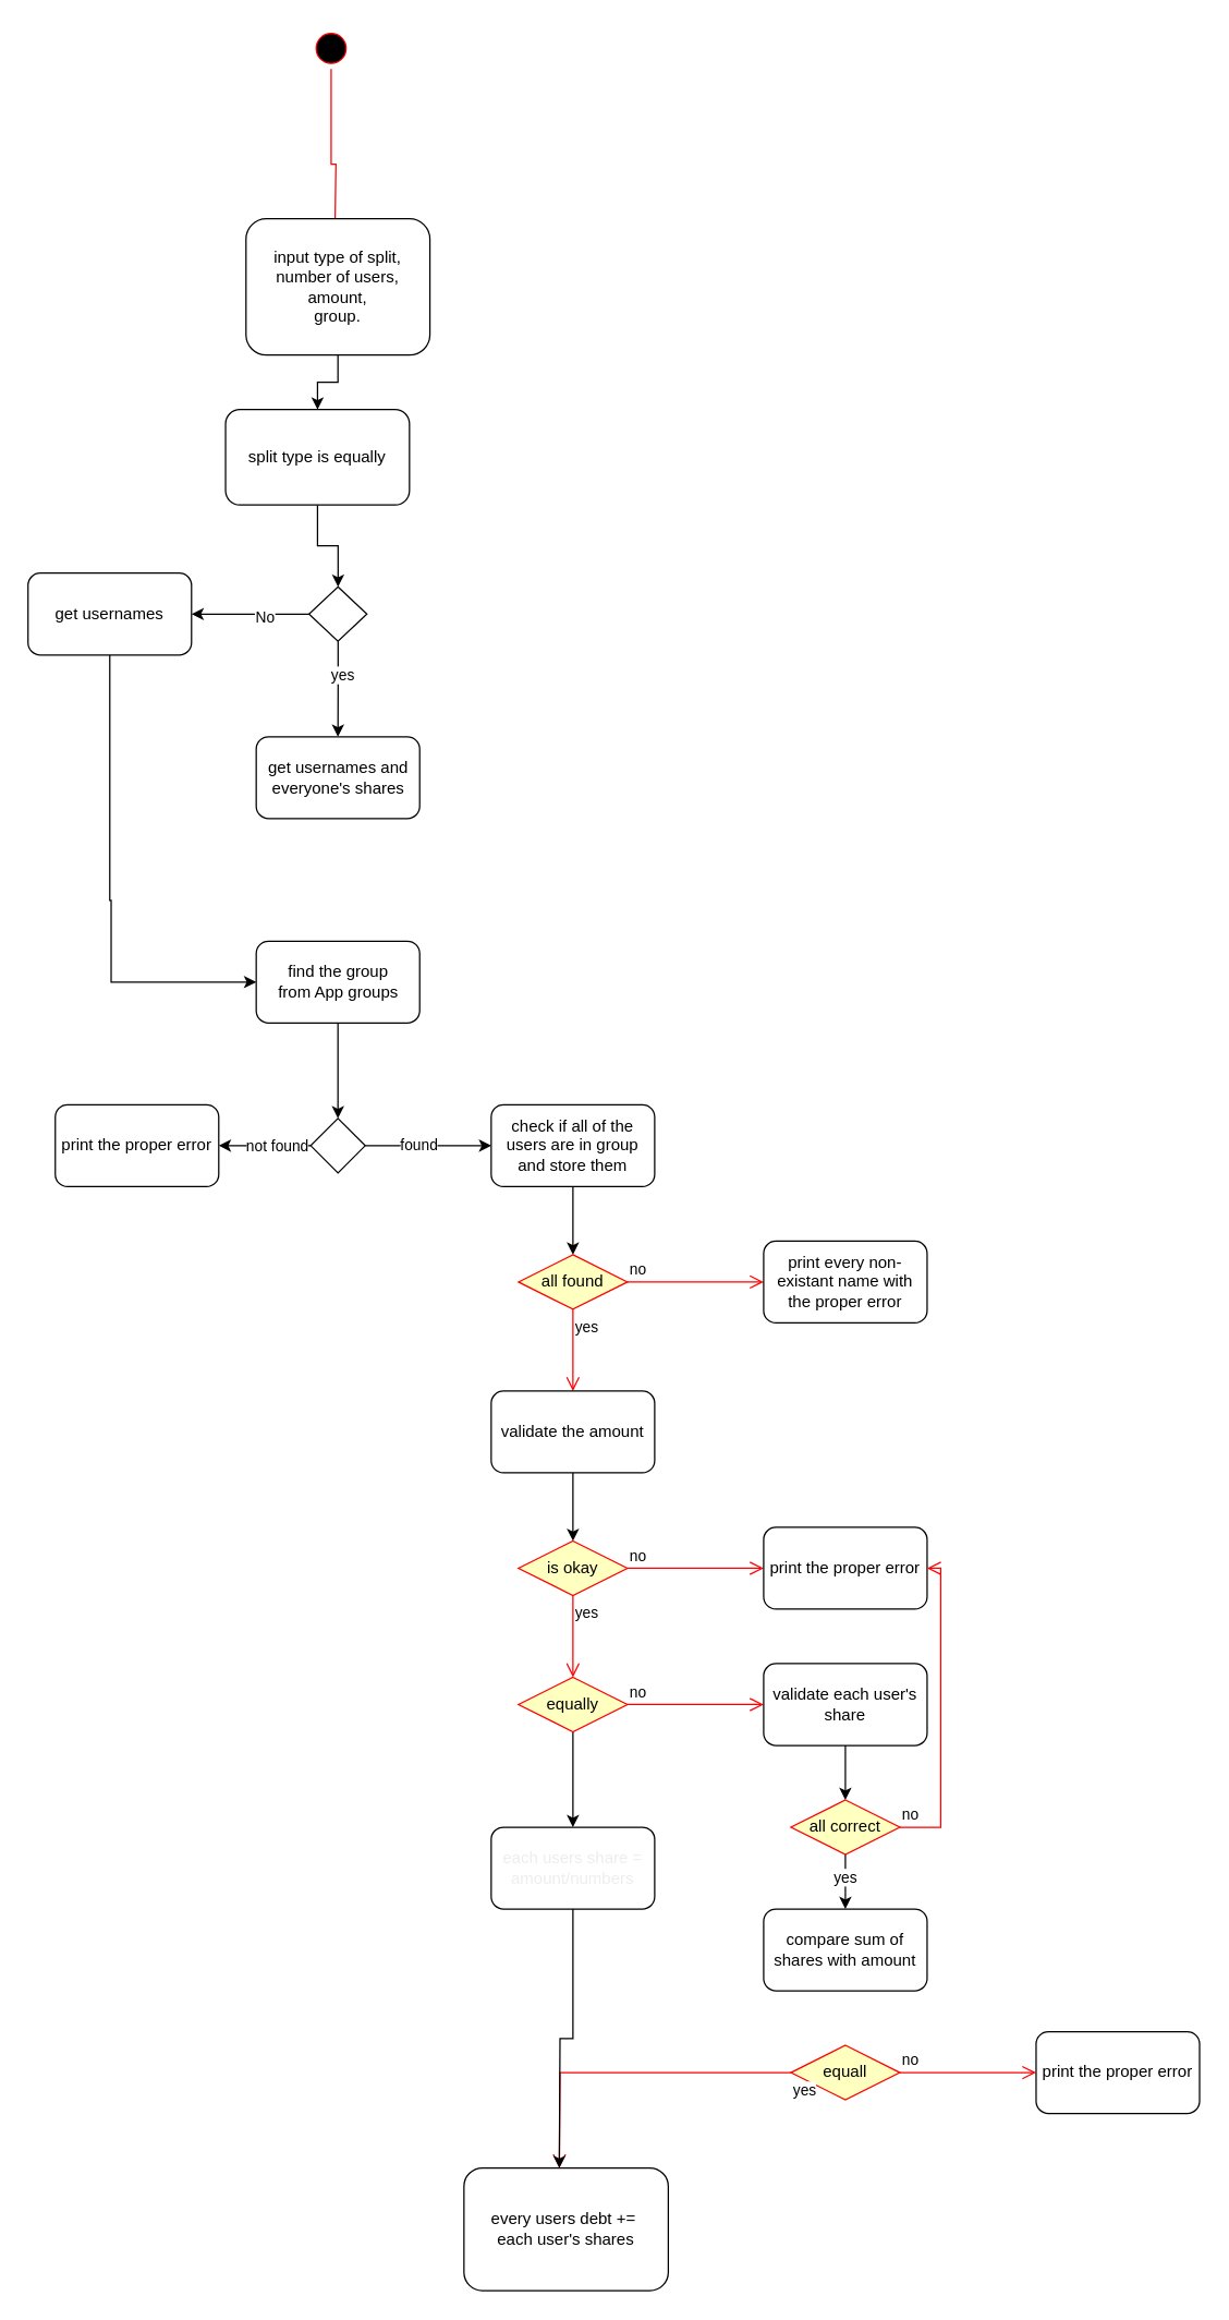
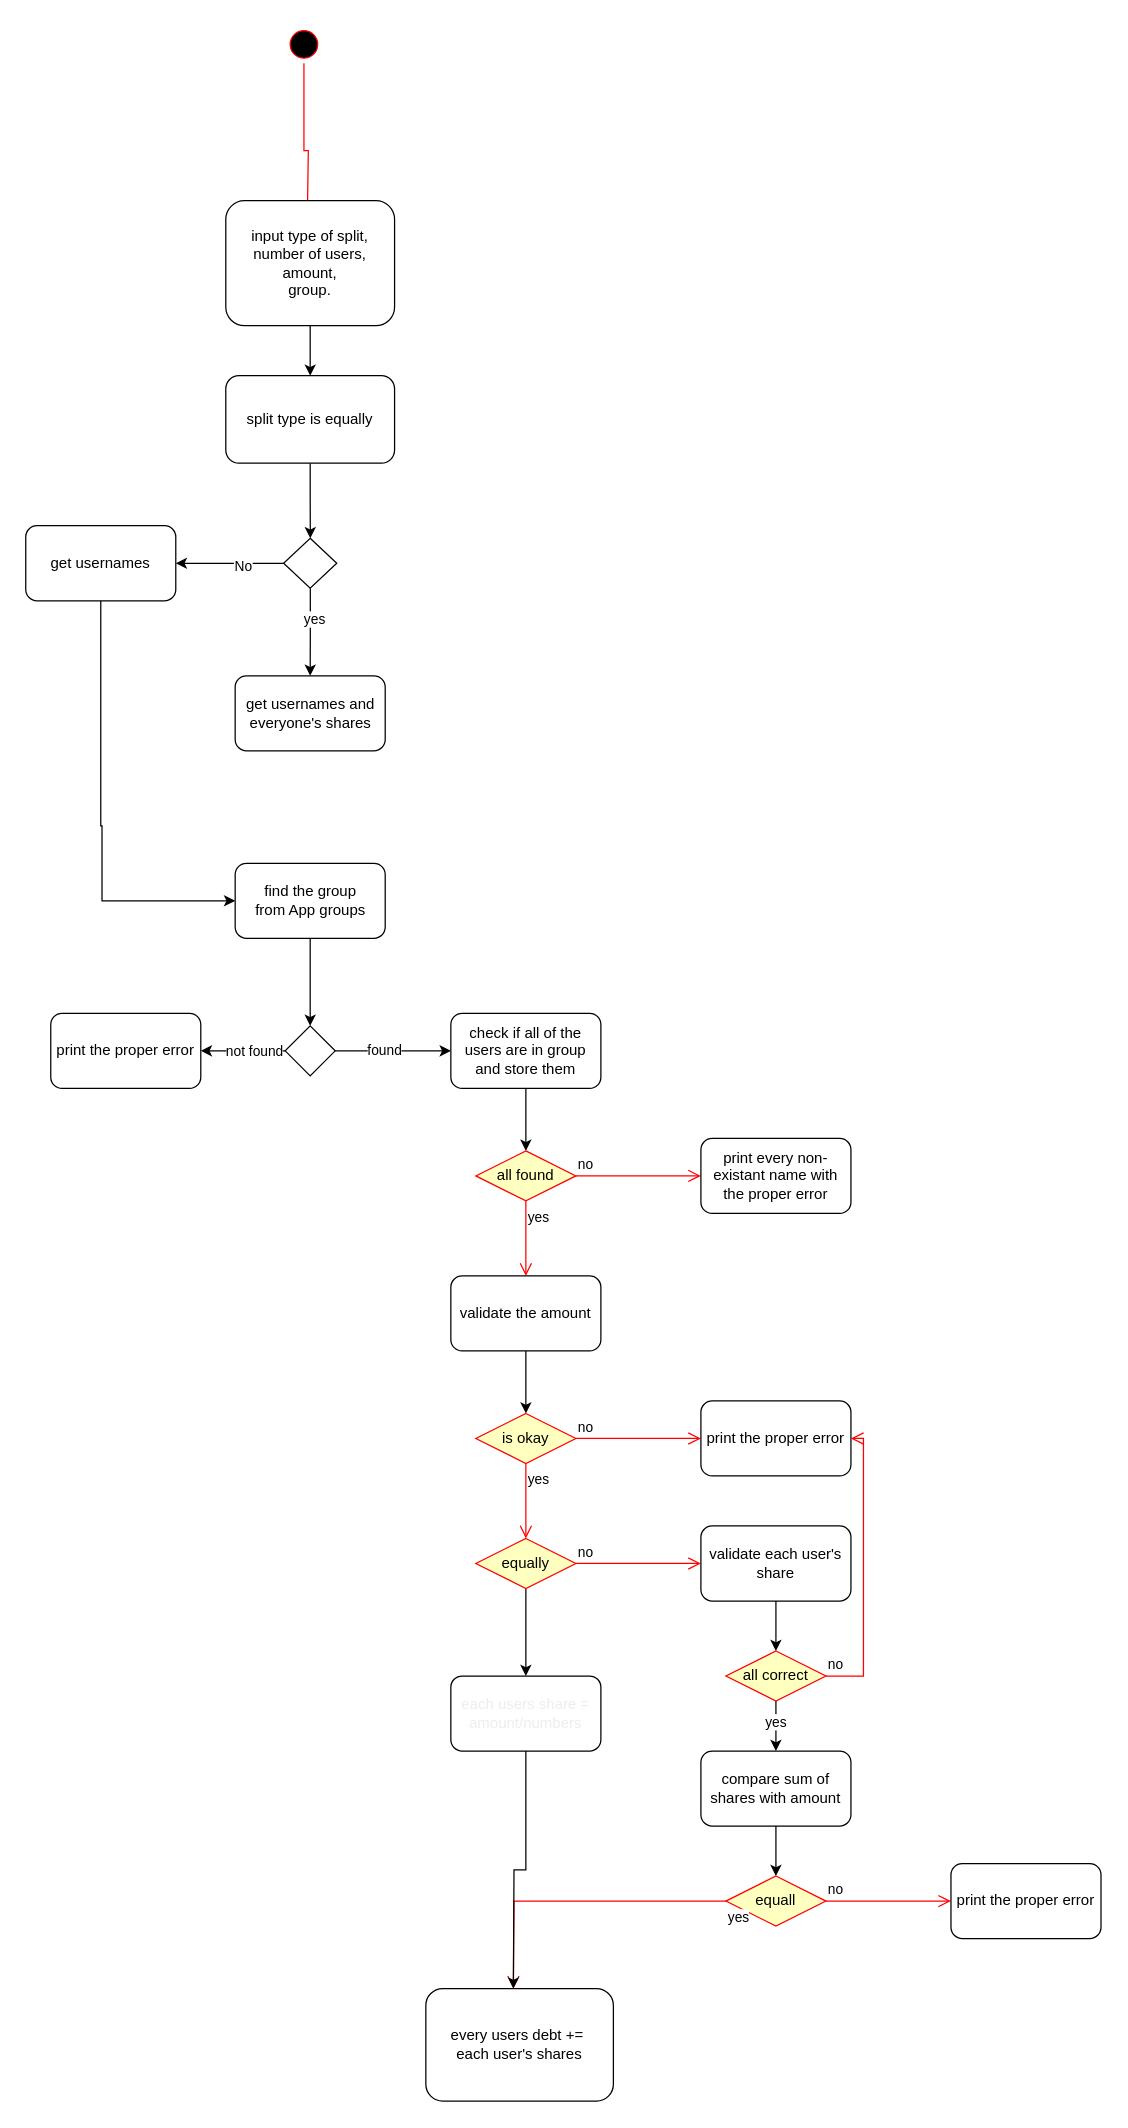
- <mxCell id="12" value="split type is equally" style="rounded=1;whiteSpace=wrap;html=1;" vertex="1" parent="1"><mxGeometry x="165" y="300" width="135" height="70" as="geometry" /></mxCell>
+ <mxCell id="12" value="split type is equally" style="rounded=1;whiteSpace=wrap;html=1;" vertex="1" parent="1"><mxGeometry x="180" y="300" width="135" height="70" as="geometry" /></mxCell>
+ <mxCell id="45" value="" style="edgeStyle=orthogonalEdgeStyle;rounded=0;orthogonalLoop=1;jettySize=auto;html=1;" edge="1" parent="1" source="46" target="47"><mxGeometry relative="1" as="geometry" /></mxCell>
